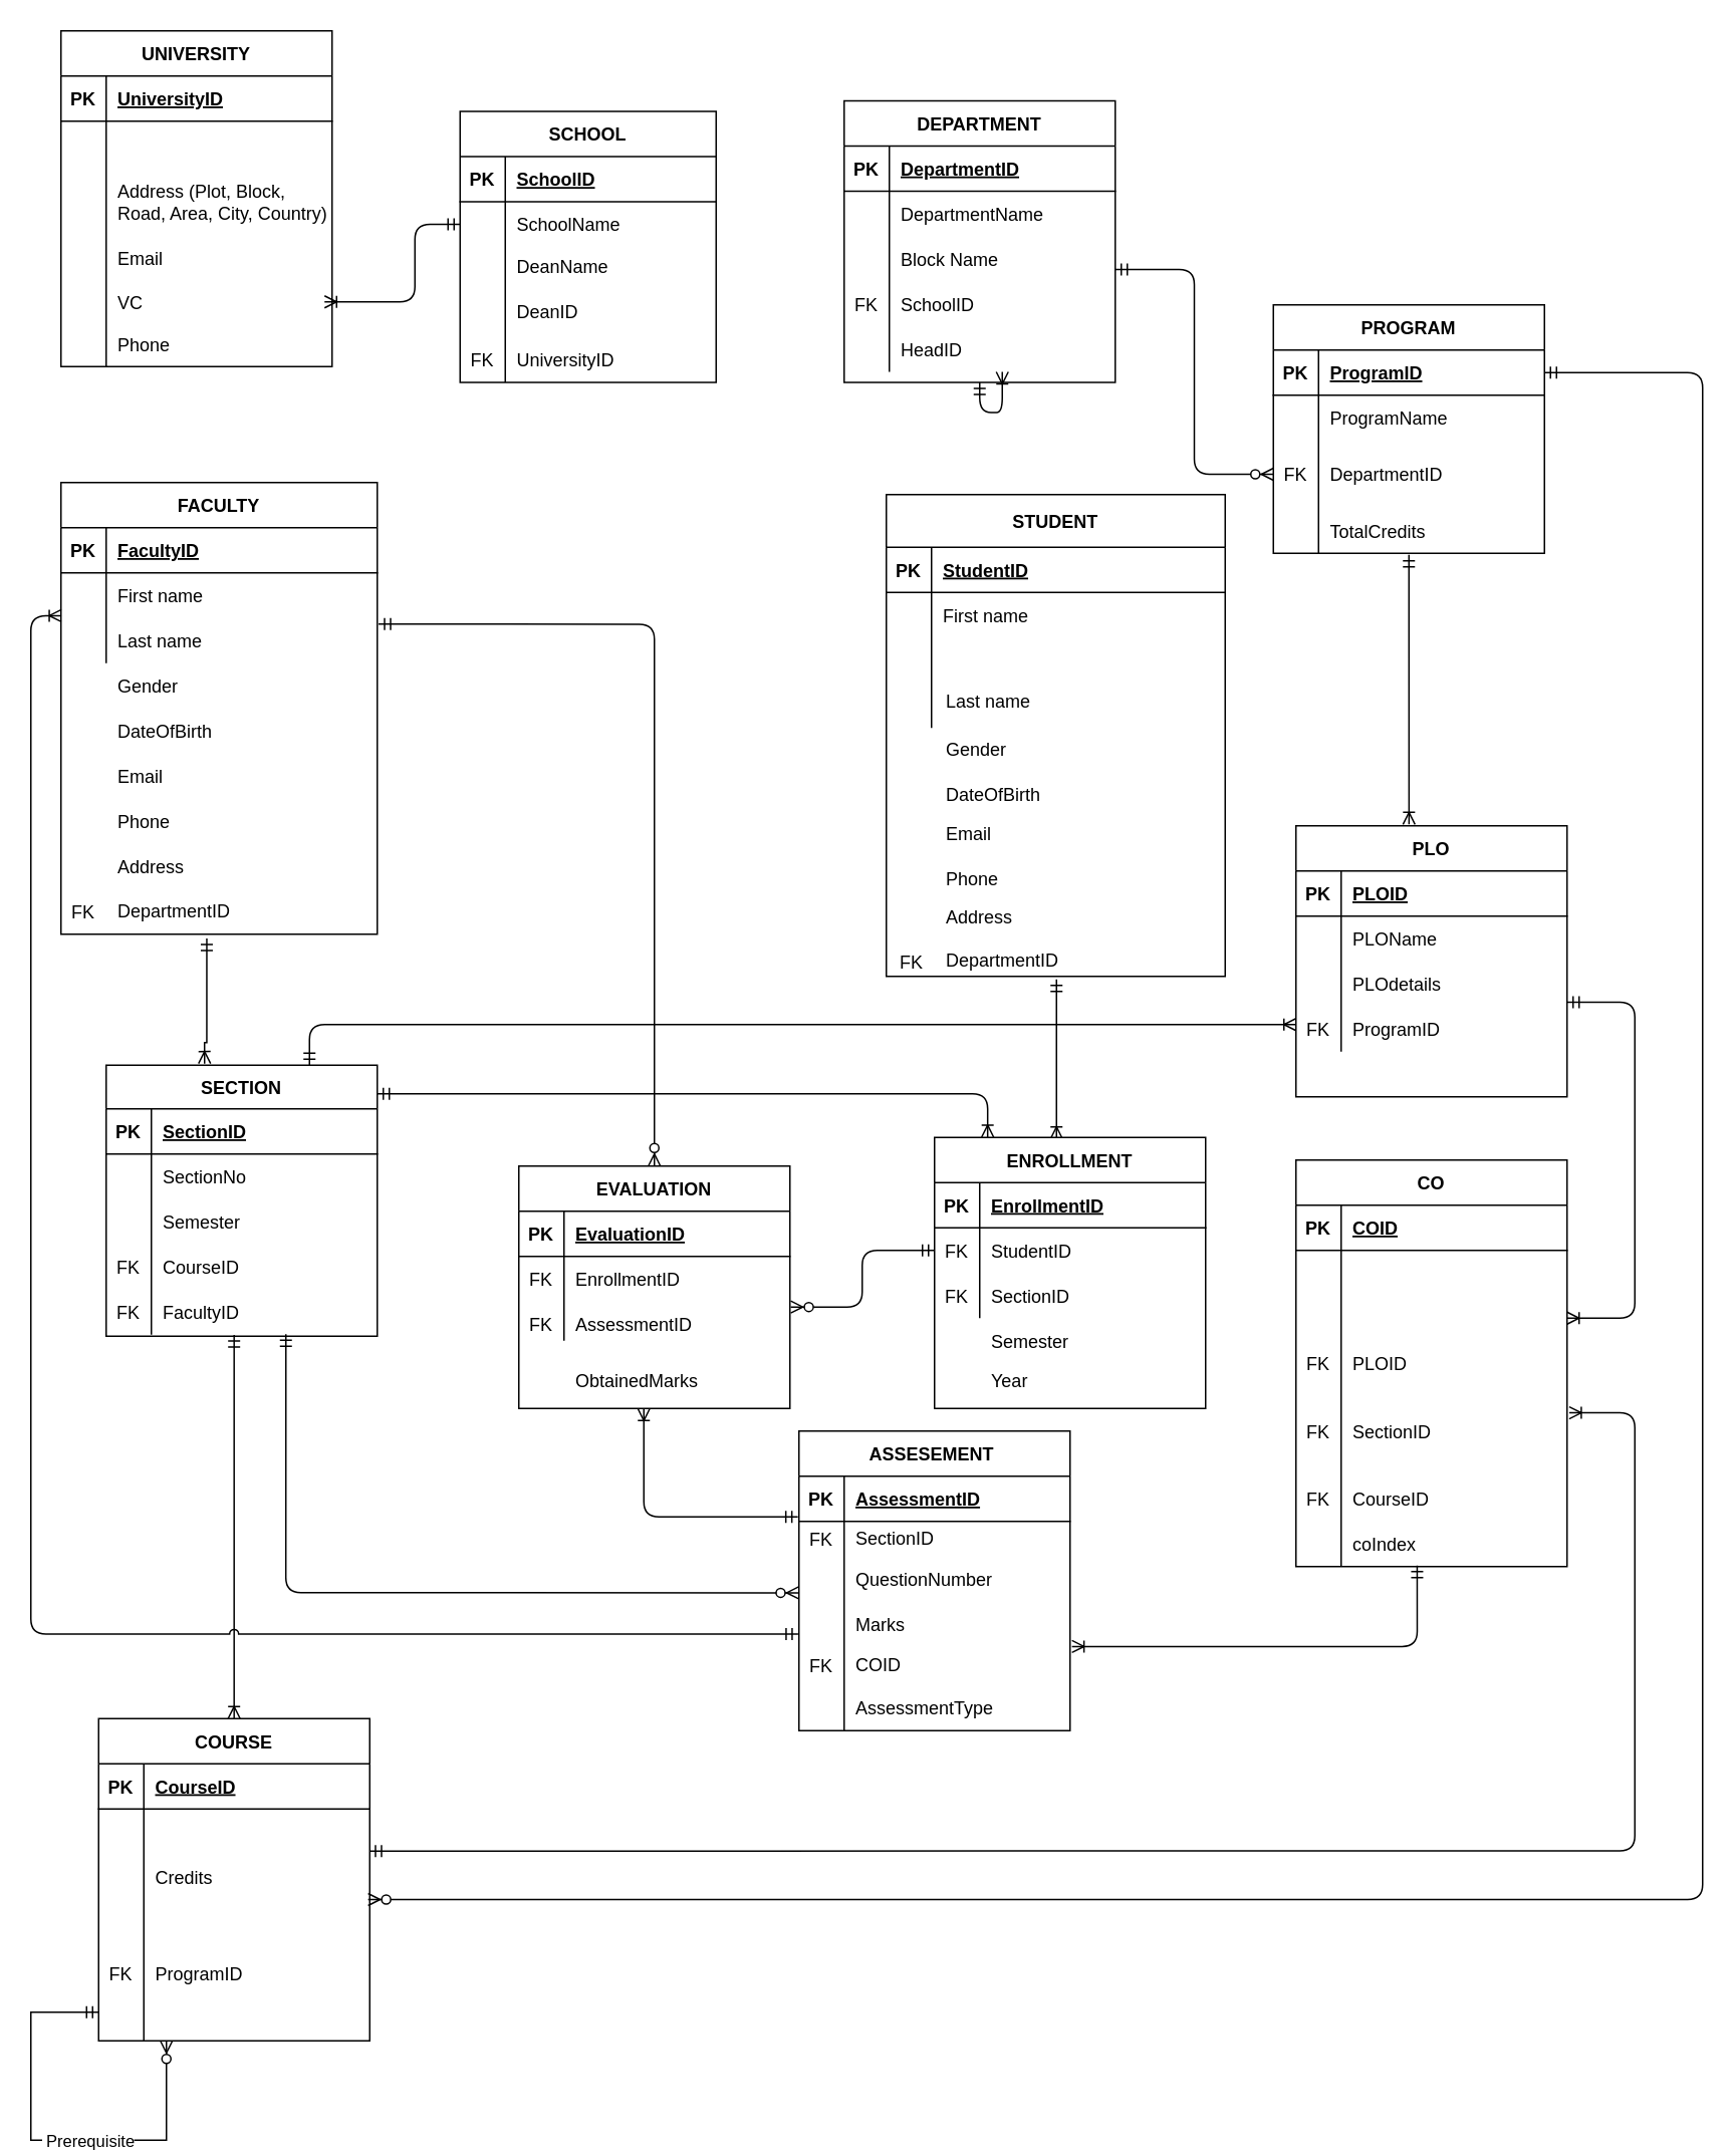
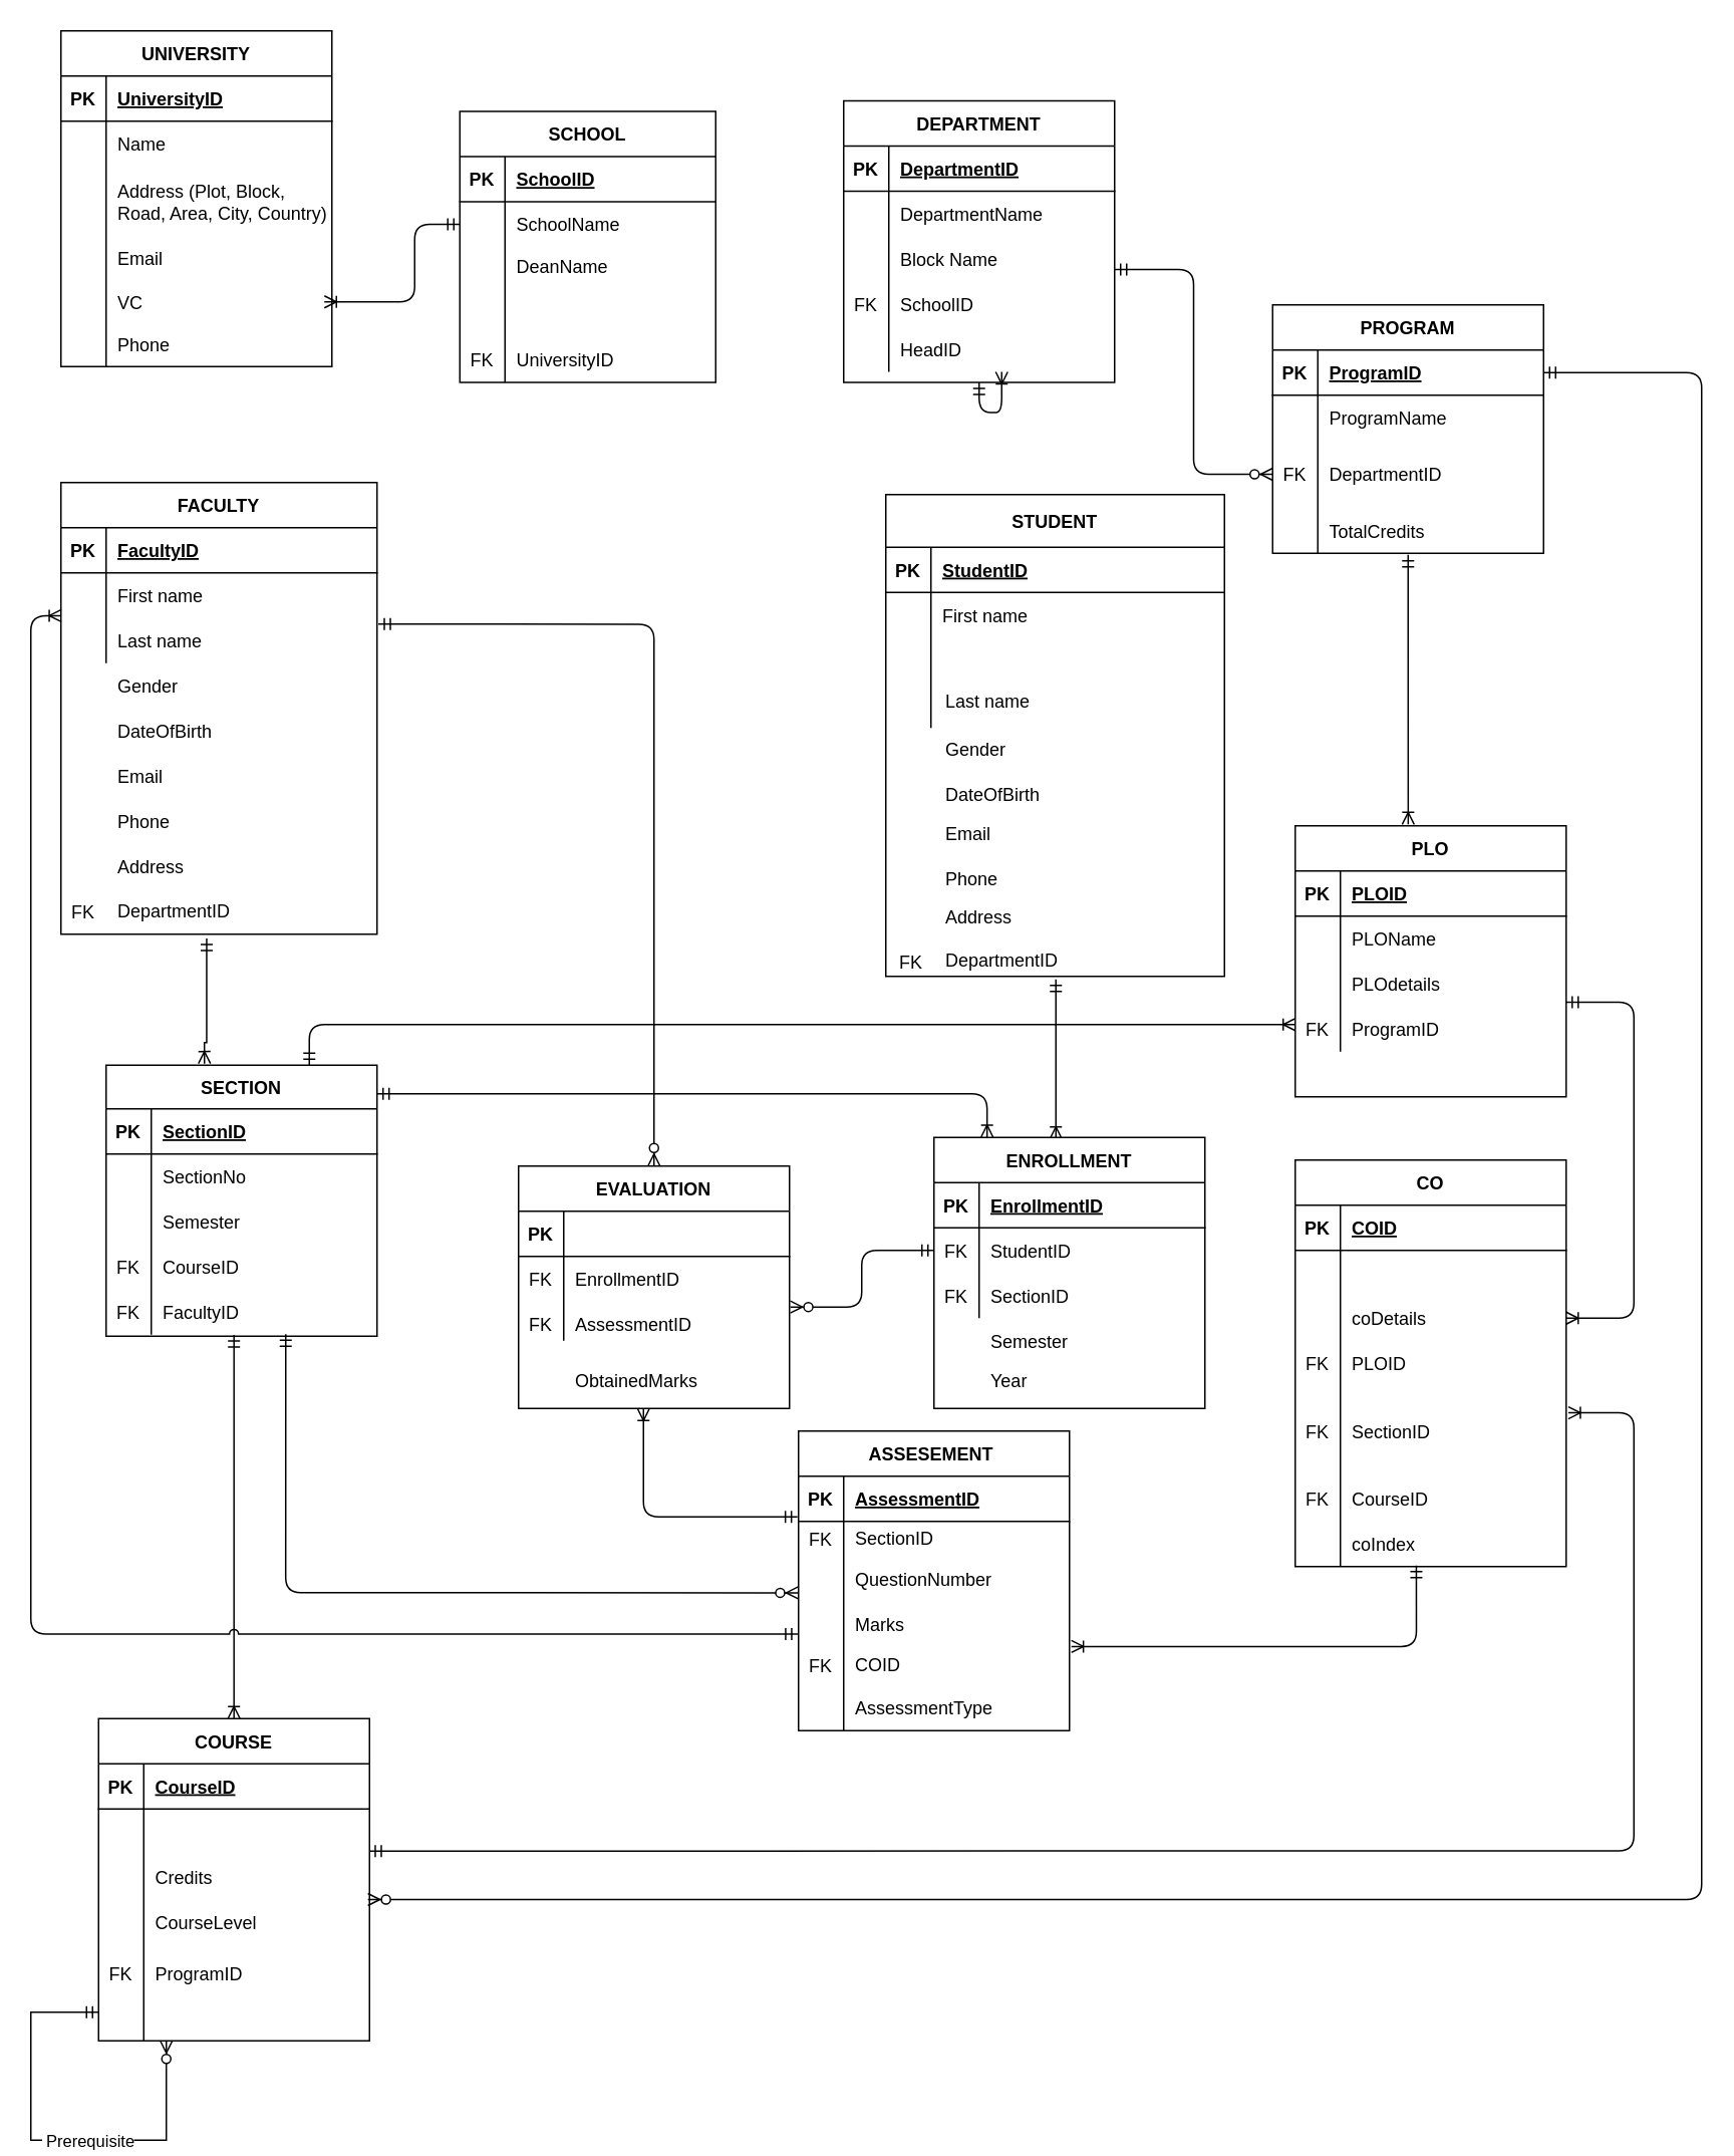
+ <mxCell id="189" value="Name" style="shape=partialRectangle;connectable=0;fillColor=none;top=0;left=0;bottom=0;right=0;align=left;spacingLeft=6;overflow=hidden;" vertex="1" parent="187"><mxGeometry x="30" width="150" height="30" as="geometry" /></mxCell>
- <mxCell id="31" value="DeanID" style="shape=partialRectangle;connectable=0;fillColor=none;top=0;left=0;bottom=0;right=0;align=left;spacingLeft=6;overflow=hidden;" parent="29" vertex="1"><mxGeometry x="30" width="140" height="35" as="geometry" /></mxCell>
- <mxCell id="207" value="EvaluationID" style="shape=partialRectangle;connectable=0;fillColor=none;top=0;left=0;bottom=0;right=0;align=left;spacingLeft=6;fontStyle=5;overflow=hidden;" vertex="1" parent="205"><mxGeometry x="30" width="150" height="30" as="geometry" /></mxCell>
+ <mxCell id="127" value="coDetails" style="shape=partialRectangle;connectable=0;fillColor=none;top=0;left=0;bottom=0;right=0;align=left;spacingLeft=6;overflow=hidden;" parent="125" vertex="1"><mxGeometry x="30" width="150" height="30" as="geometry" /></mxCell>
+ <mxCell id="110" value="CourseLevel" style="shape=partialRectangle;connectable=0;fillColor=none;top=0;left=0;bottom=0;right=0;align=left;spacingLeft=6;overflow=hidden;" parent="108" vertex="1"><mxGeometry x="30" width="150" height="30" as="geometry" /></mxCell>
